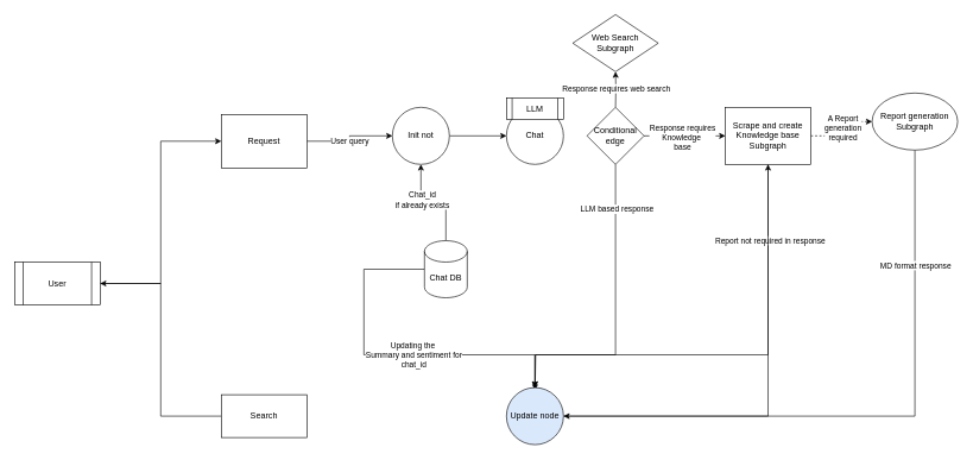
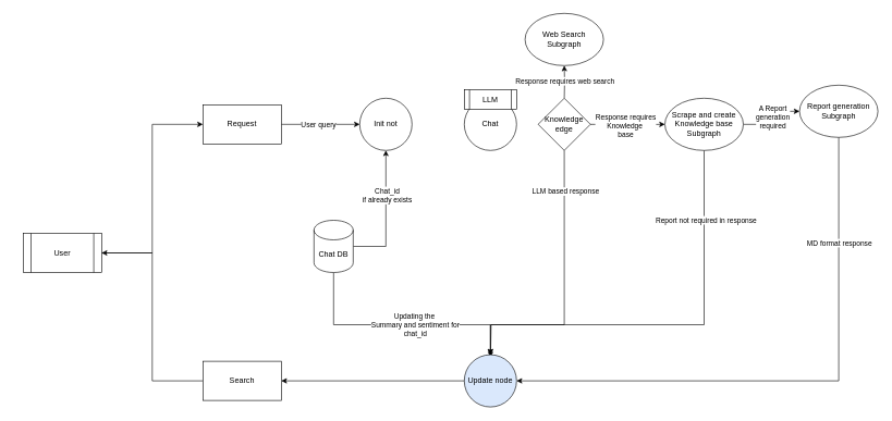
- <mxCell id="9" value="Web Search Subgraph" style="rhombus;whiteSpace=wrap;html=1;" vertex="1" parent="1"><mxGeometry x="803" y="20" width="120" height="80" as="geometry" /></mxCell>
+ <mxCell id="9" value="Web Search Subgraph" style="ellipse;whiteSpace=wrap;html=1;" vertex="1" parent="1"><mxGeometry x="803" y="20" width="120" height="80" as="geometry" /></mxCell>
- <mxCell id="2" style="edgeStyle=orthogonalEdgeStyle;rounded=0;orthogonalLoop=1;jettySize=auto;html=1;entryX=0;entryY=0.5;entryDx=0;entryDy=0;" edge="1" parent="1" source="3" target="8"><mxGeometry relative="1" as="geometry" /></mxCell>
- <mxCell id="34" value="Conditional edge" style="rhombus;whiteSpace=wrap;html=1;" vertex="1" parent="1"><mxGeometry x="823" y="150" width="80" height="80" as="geometry" /></mxCell>
+ <mxCell id="34" value="Knowledge edge" style="rhombus;whiteSpace=wrap;html=1;" vertex="1" parent="1"><mxGeometry x="823" y="150" width="80" height="80" as="geometry" /></mxCell>
- <mxCell id="14" value="Scrape and create Knowledge base&lt;div&gt;Subgraph&lt;/div&gt;" style="whiteSpace=wrap;html=1;rounded=0;" vertex="1" parent="1"><mxGeometry x="1017" y="150" width="120" height="80" as="geometry" /></mxCell>
+ <mxCell id="14" value="Scrape and create Knowledge base&lt;div&gt;Subgraph&lt;/div&gt;" style="ellipse;whiteSpace=wrap;html=1;" vertex="1" parent="1"><mxGeometry x="1017" y="150" width="120" height="80" as="geometry" /></mxCell>
- <mxCell id="10" style="edgeStyle=orthogonalEdgeStyle;rounded=0;orthogonalLoop=1;jettySize=auto;html=1;entryX=0;entryY=0.5;entryDx=0;entryDy=0;dashed=1;" edge="1" parent="1" source="14" target="17"><mxGeometry relative="1" as="geometry" /></mxCell>
+ <mxCell id="10" style="edgeStyle=orthogonalEdgeStyle;rounded=0;orthogonalLoop=1;jettySize=auto;html=1;entryX=0;entryY=0.5;entryDx=0;entryDy=0;" edge="1" parent="1" source="14" target="17"><mxGeometry relative="1" as="geometry" /></mxCell>
- <mxCell id="22" value="Request" style="rounded=0;whiteSpace=wrap;html=1;" vertex="1" parent="1"><mxGeometry x="310" y="160" width="120" height="75" as="geometry" /></mxCell>
+ <mxCell id="22" value="Request" style="rounded=0;whiteSpace=wrap;html=1;" vertex="1" parent="1"><mxGeometry x="310" y="160" width="120" height="60" as="geometry" /></mxCell>
- <mxCell id="31" value="Chat DB" style="shape=cylinder3;whiteSpace=wrap;html=1;boundedLbl=1;backgroundOutline=1;size=15;" vertex="1" parent="1"><mxGeometry x="595" y="337" width="60" height="80" as="geometry" /></mxCell>
+ <mxCell id="31" value="Chat DB" style="shape=cylinder3;whiteSpace=wrap;html=1;boundedLbl=1;backgroundOutline=1;size=15;" vertex="1" parent="1"><mxGeometry x="480" y="337" width="60" height="80" as="geometry" /></mxCell>
- <mxCell id="26" value="User" style="shape=process;whiteSpace=wrap;html=1;backgroundOutline=1;" vertex="1" parent="1"><mxGeometry x="20" y="367" width="120" height="60" as="geometry" /></mxCell>
+ <mxCell id="26" value="User" style="shape=process;whiteSpace=wrap;html=1;backgroundOutline=1;" vertex="1" parent="1"><mxGeometry x="35" y="357" width="120" height="60" as="geometry" /></mxCell>
- <mxCell id="18" style="edgeStyle=orthogonalEdgeStyle;rounded=0;orthogonalLoop=1;jettySize=auto;html=1;" edge="1" parent="1" source="19" target="14"><mxGeometry relative="1" as="geometry" /></mxCell>
+ <mxCell id="18" style="edgeStyle=orthogonalEdgeStyle;rounded=0;orthogonalLoop=1;jettySize=auto;html=1;entryX=1;entryY=0.5;entryDx=0;entryDy=0;" edge="1" parent="1" source="19" target="24"><mxGeometry relative="1" as="geometry" /></mxCell>
